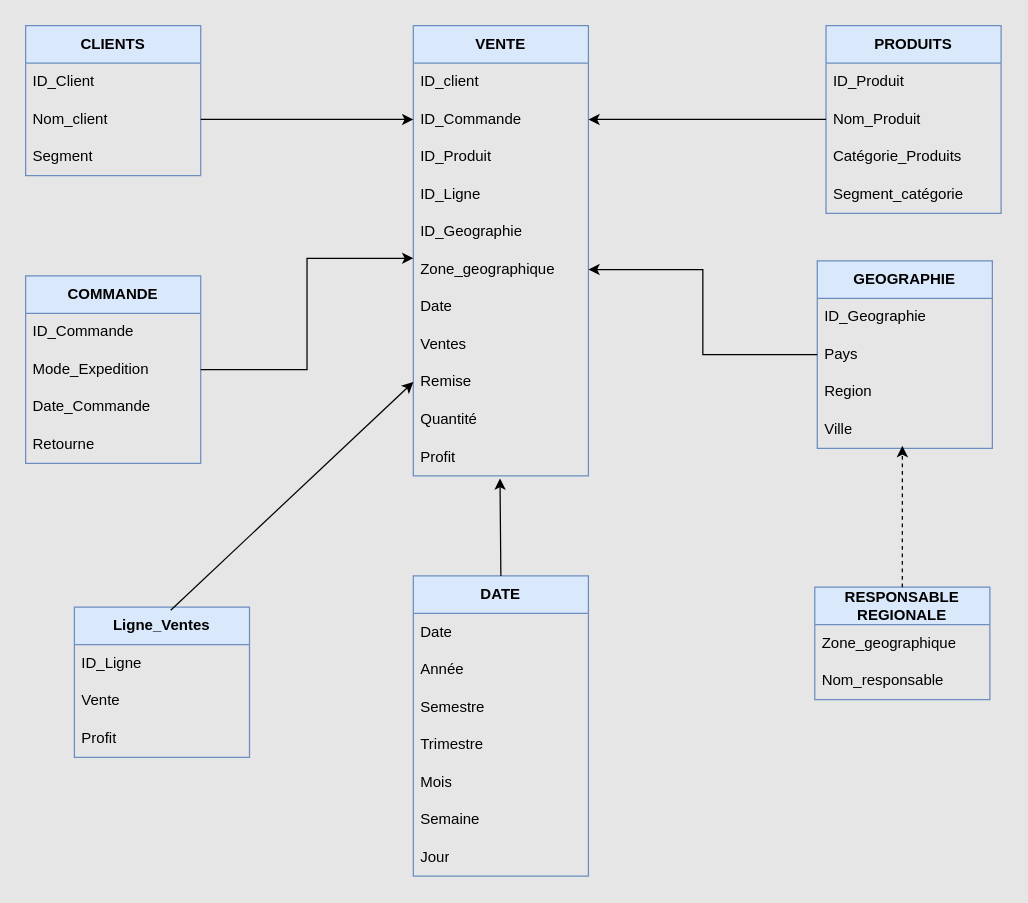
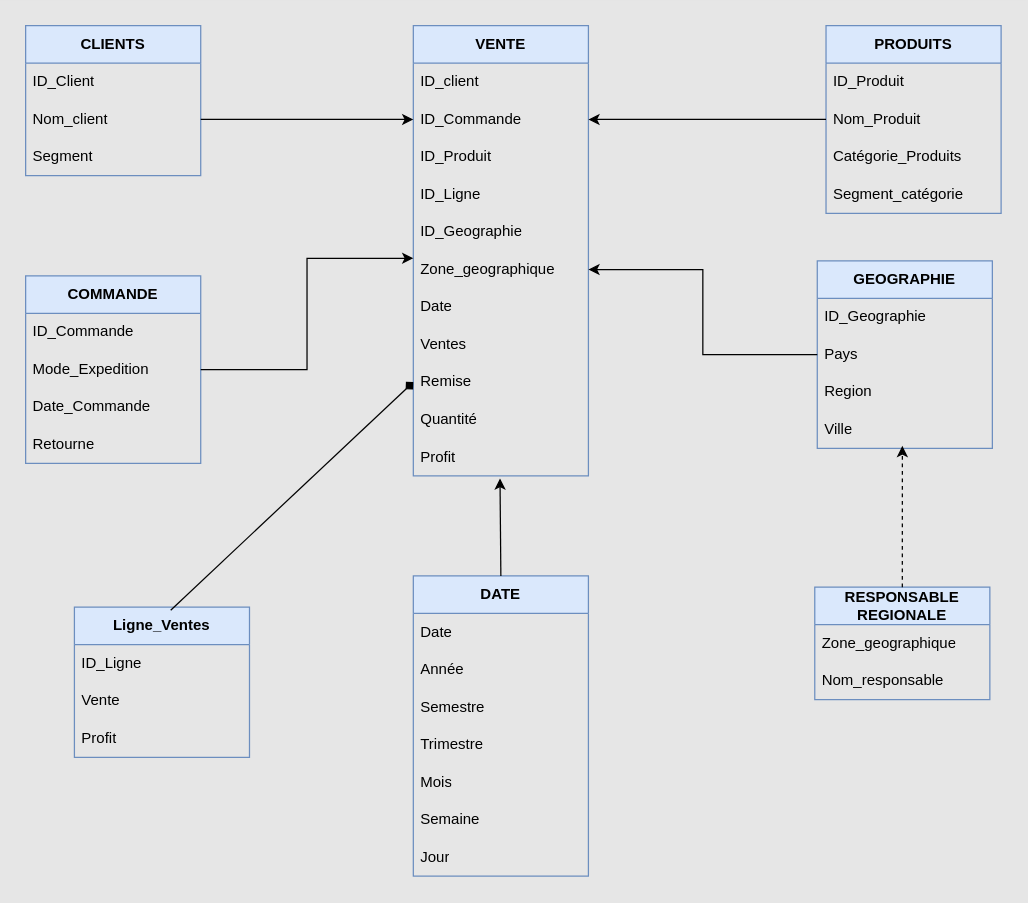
- <mxCell id="53" value="" style="endArrow=classic;html=1;rounded=0;exitX=0.55;exitY=0.02;exitDx=0;exitDy=0;exitPerimeter=0;entryX=0;entryY=0.5;entryDx=0;entryDy=0;" parent="1" source="49" target="11" edge="1"><mxGeometry width="50" height="50" relative="1" as="geometry"><mxPoint x="206" y="388" as="sourcePoint" /><mxPoint x="256" y="338" as="targetPoint" /></mxGeometry></mxCell>
+ <mxCell id="53" value="" style="endArrow=diamond;html=1;rounded=0;exitX=0.55;exitY=0.02;exitDx=0;exitDy=0;exitPerimeter=0;entryX=0;entryY=0.5;entryDx=0;entryDy=0;" parent="1" source="49" target="11" edge="1"><mxGeometry width="50" height="50" relative="1" as="geometry"><mxPoint x="206" y="388" as="sourcePoint" /><mxPoint x="256" y="338" as="targetPoint" /></mxGeometry></mxCell>
